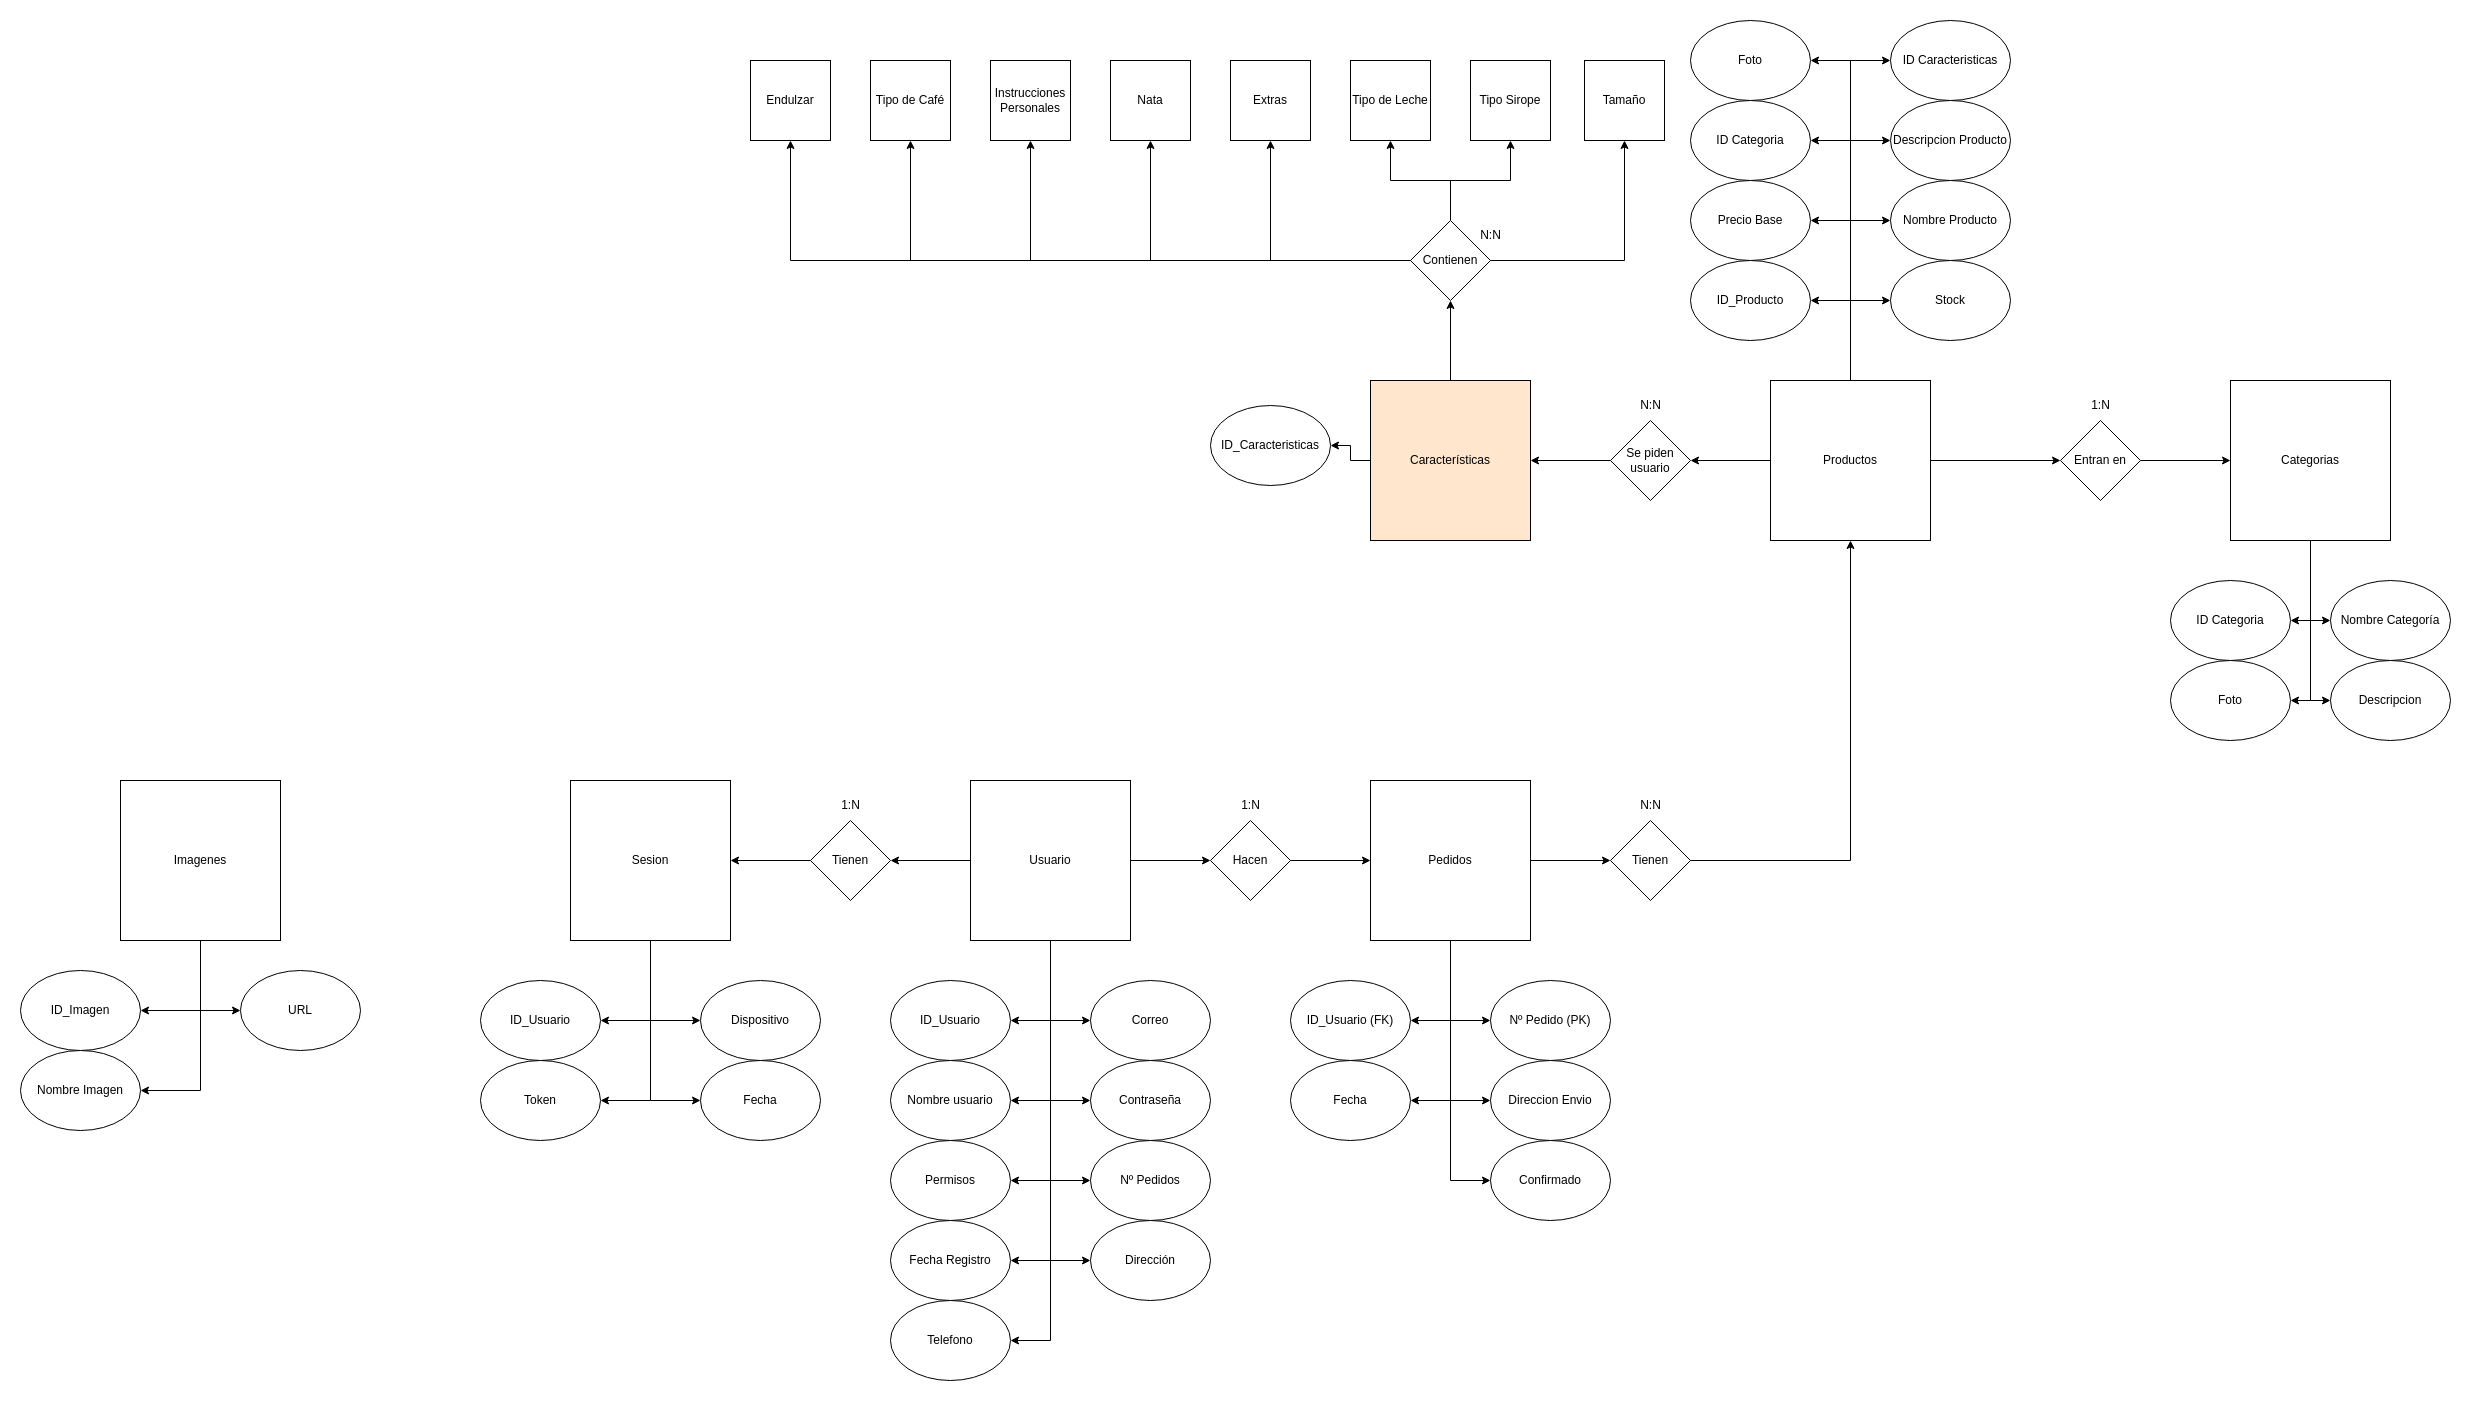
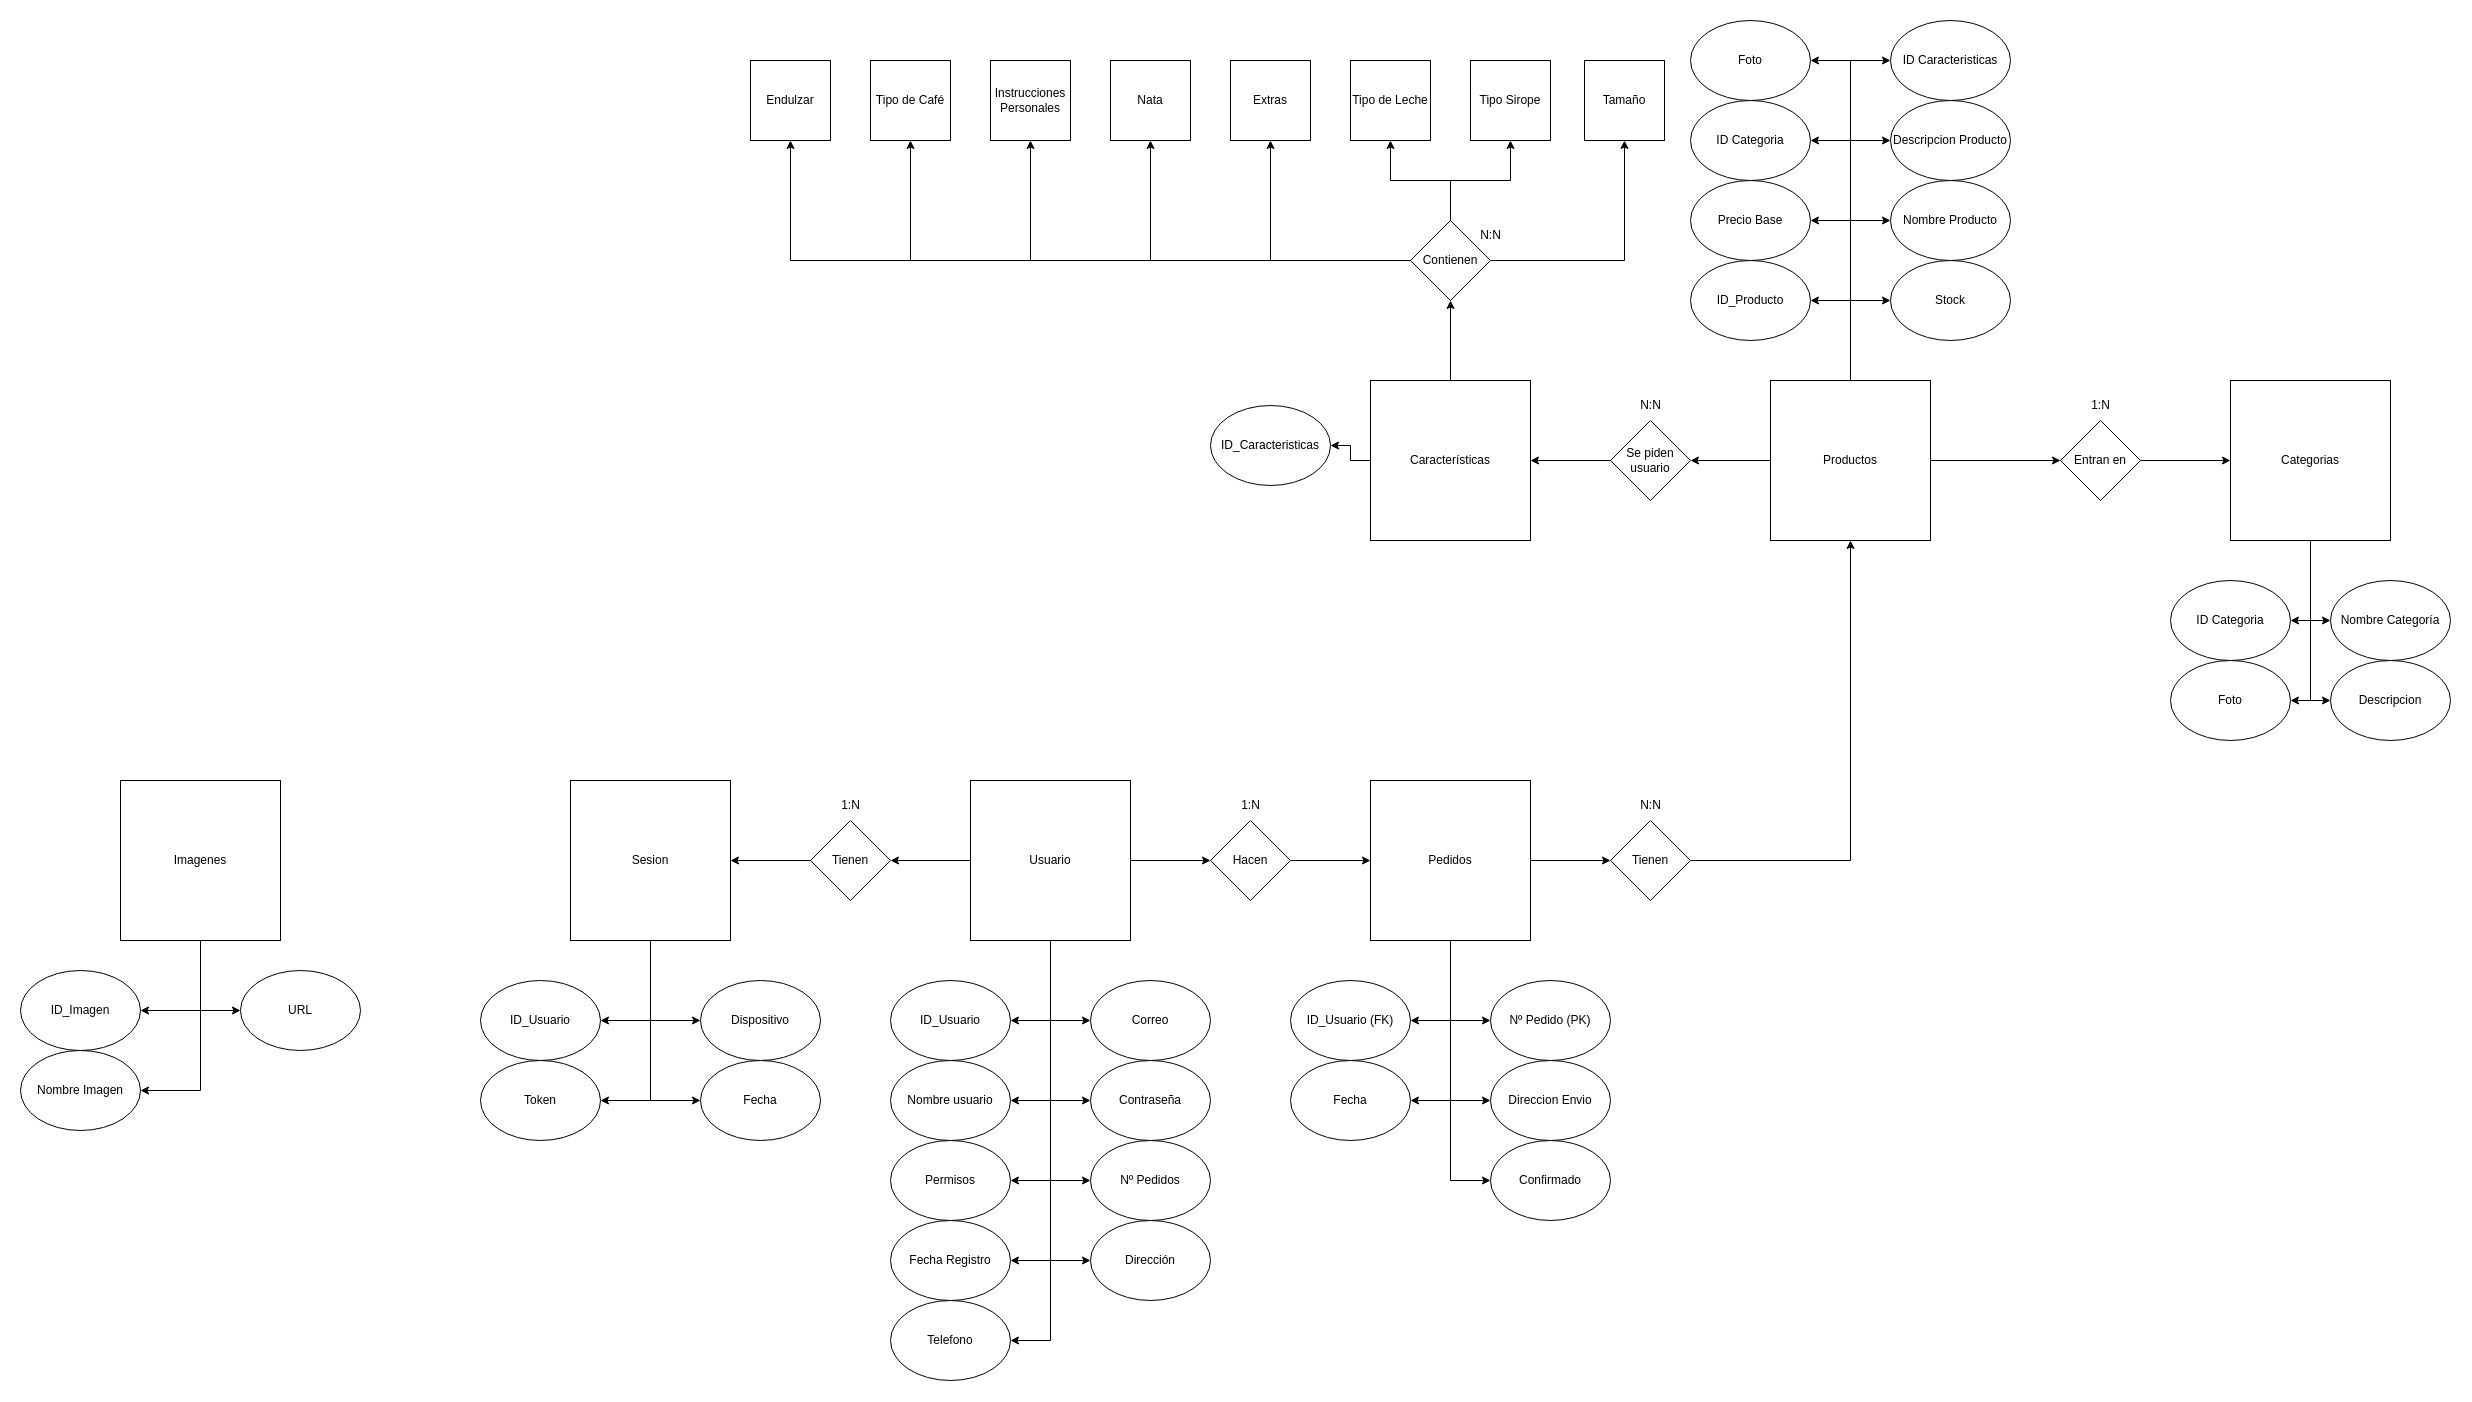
- <mxCell id="53" value="Características" style="whiteSpace=wrap;html=1;aspect=fixed;fillColor=#ffe6cc;" parent="1" vertex="1"><mxGeometry x="1370" y="380" width="160" height="160" as="geometry" /></mxCell>
+ <mxCell id="53" value="Características" style="whiteSpace=wrap;html=1;aspect=fixed;" parent="1" vertex="1"><mxGeometry x="1370" y="380" width="160" height="160" as="geometry" /></mxCell>
